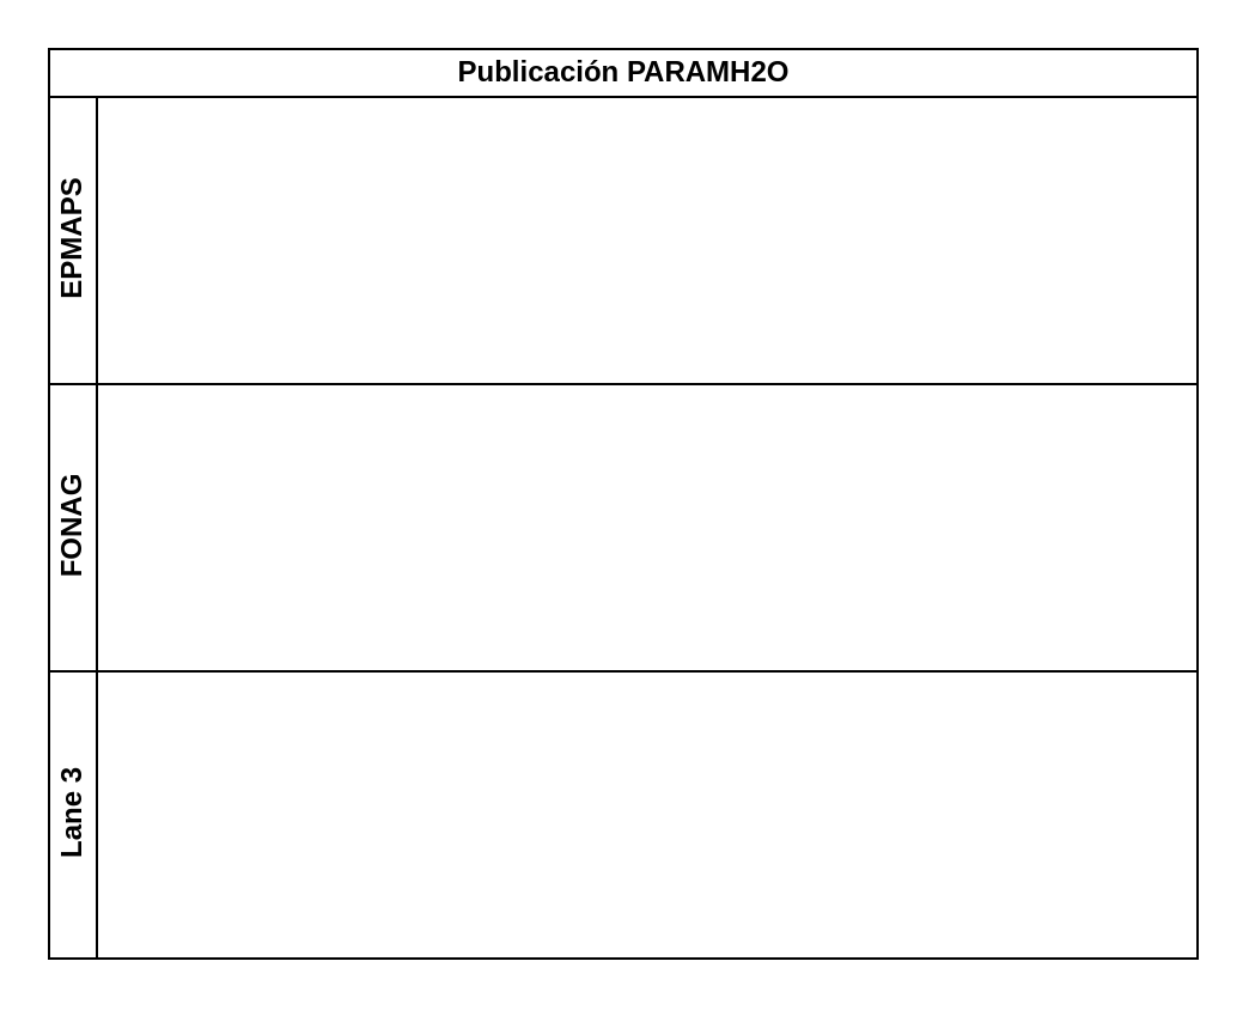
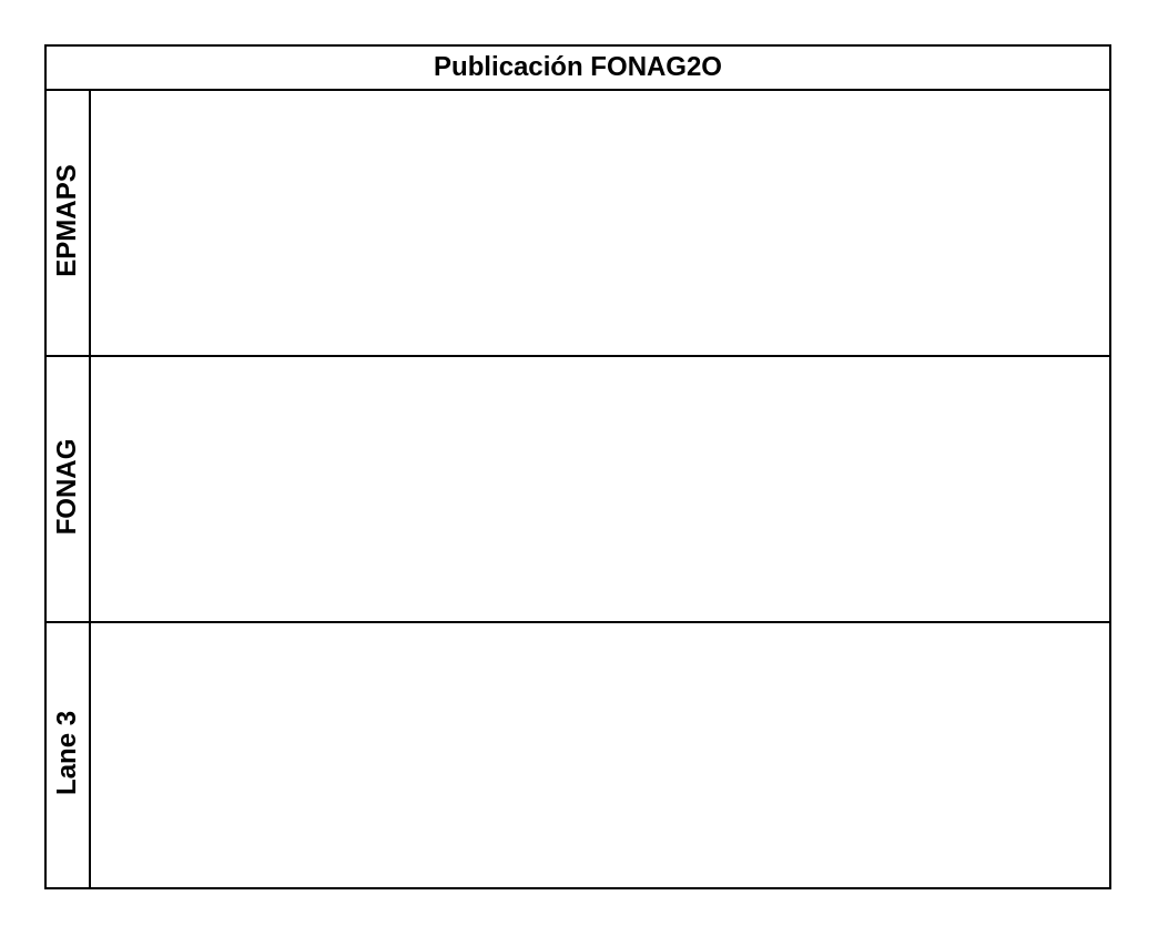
- <mxCell id="2" value="Publicación PARAMH2O" style="swimlane;childLayout=stackLayout;resizeParent=1;resizeParentMax=0;horizontal=1;startSize=20;horizontalStack=0;html=1;" vertex="1" parent="1"><mxGeometry x="20" y="20" width="480" height="380" as="geometry" /></mxCell>
+ <mxCell id="2" value="Publicación FONAG2O" style="swimlane;childLayout=stackLayout;resizeParent=1;resizeParentMax=0;horizontal=1;startSize=20;horizontalStack=0;html=1;" vertex="1" parent="1"><mxGeometry x="20" y="20" width="480" height="380" as="geometry" /></mxCell>
